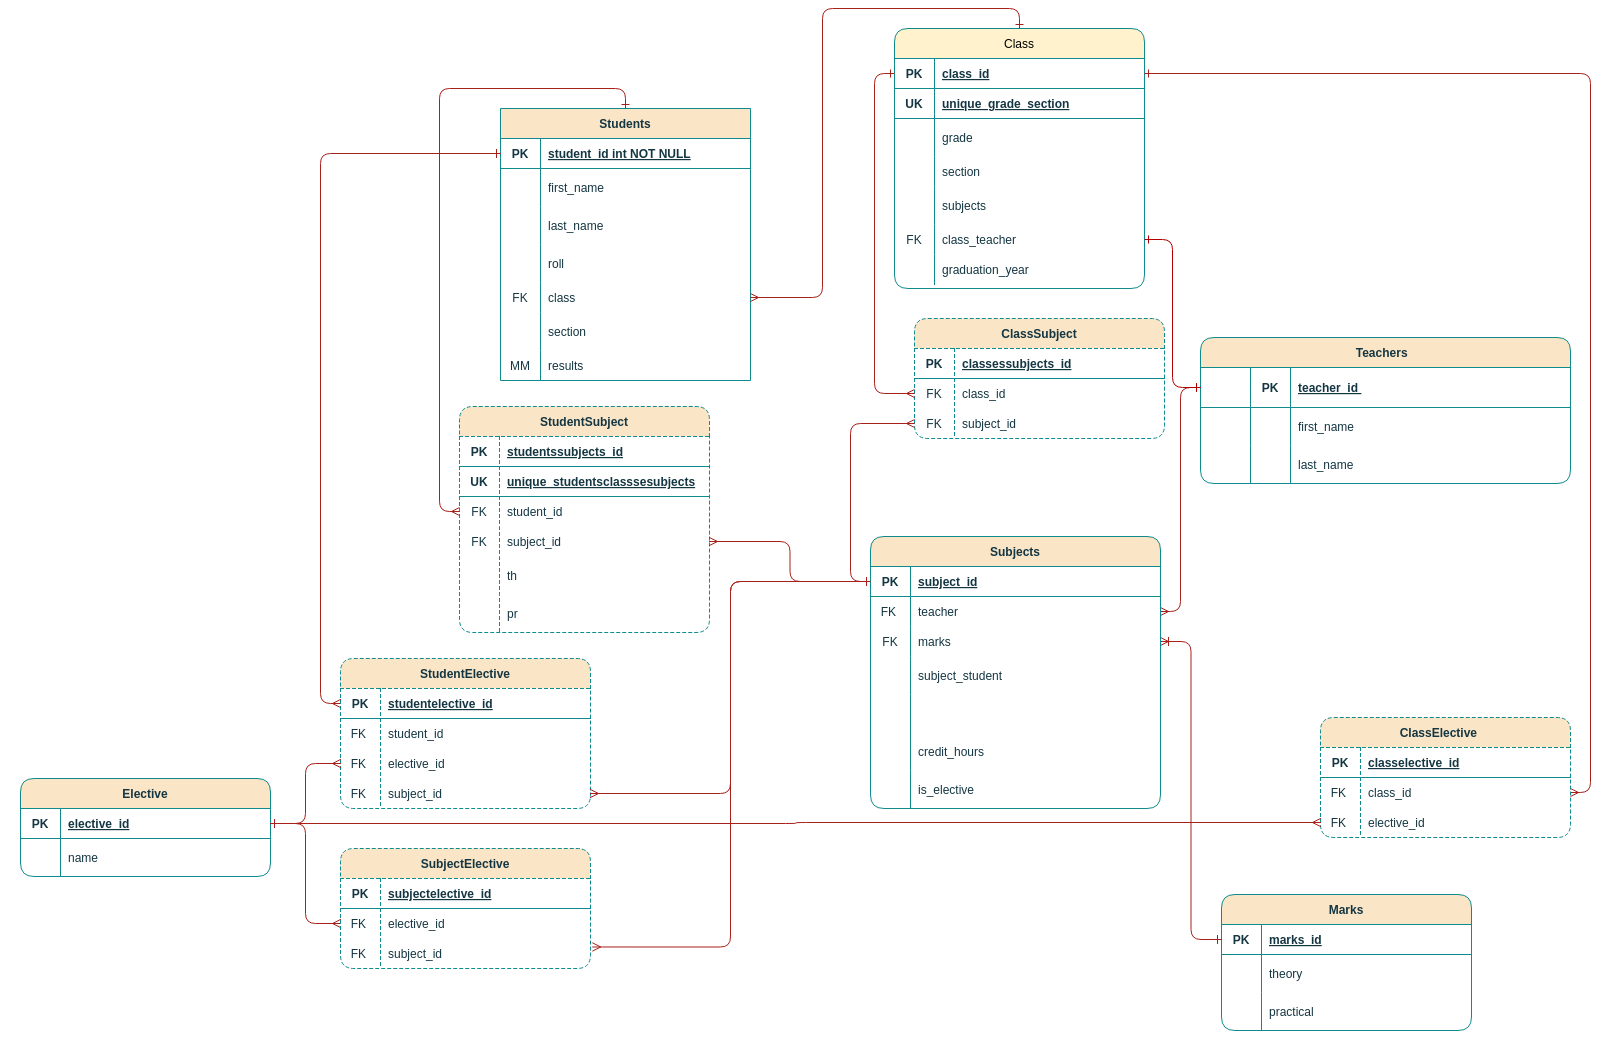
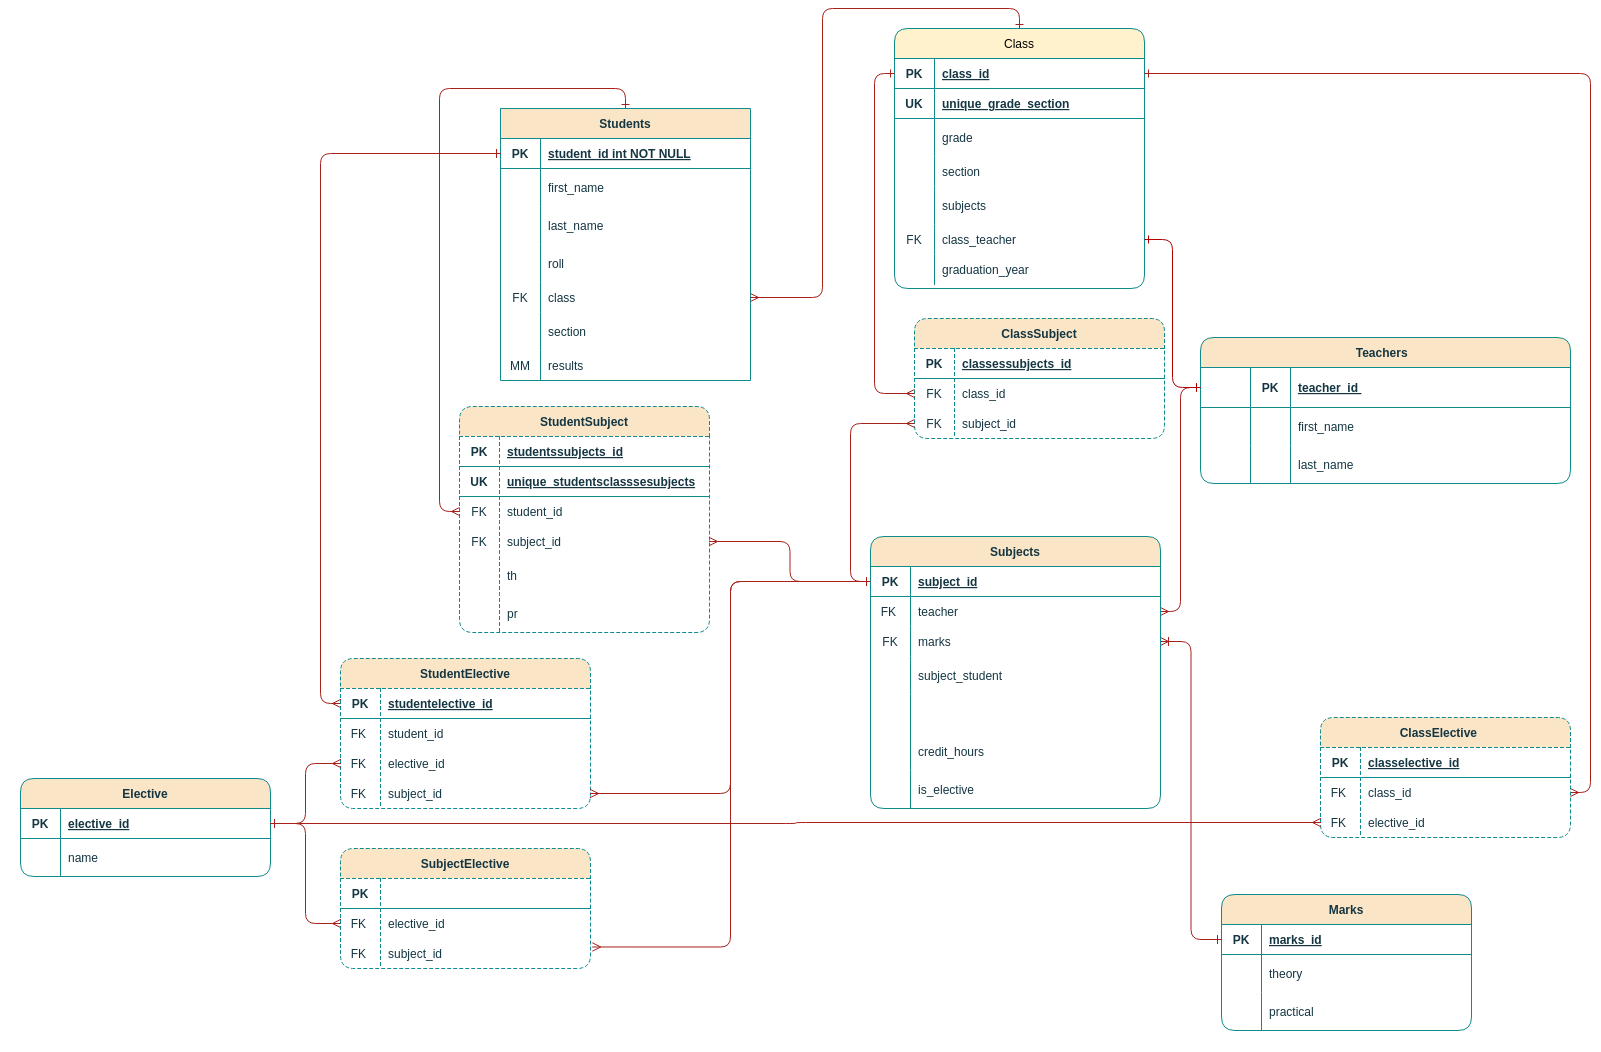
- <mxCell id="163" value="subjectelective_id" style="shape=partialRectangle;overflow=hidden;connectable=0;fillColor=none;top=0;left=0;bottom=0;right=0;align=left;spacingLeft=6;fontStyle=5;strokeColor=#0F8B8D;backgroundOutline=1;rounded=1;labelBackgroundColor=none;fontColor=#143642;linecap=square;" vertex="1" parent="161"><mxGeometry x="40" width="210" height="30" as="geometry"><mxRectangle width="210" height="30" as="alternateBounds" /></mxGeometry></mxCell>
